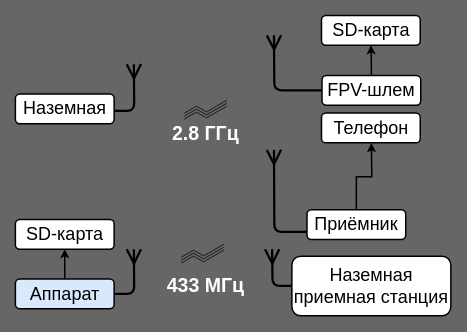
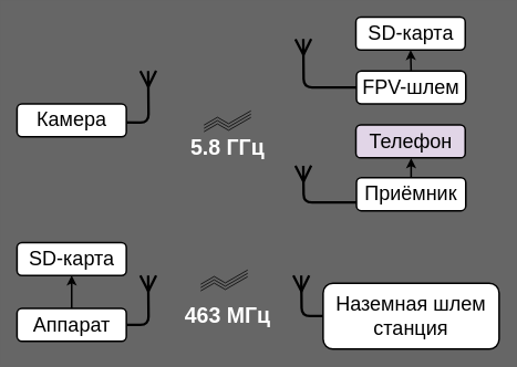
- <mxCell id="16" value="&lt;font color=&quot;#000000&quot;&gt;FPV-шлем&lt;/font&gt;" style="rounded=1;whiteSpace=wrap;html=1;fillColor=#FFFFFF;fontSize=24;fontStyle=0;strokeWidth=2;" parent="1" vertex="1"><mxGeometry x="428.367" y="99.825" width="131.519" height="39.689" as="geometry" /></mxCell>
+ <mxCell id="16" value="&lt;font color=&quot;#000000&quot;&gt;FPV-шлем&lt;/font&gt;" style="rounded=1;whiteSpace=wrap;html=1;fillColor=#FFFFFF;fontSize=24;fontStyle=0;strokeWidth=2;" parent="1" vertex="1"><mxGeometry x="428.367" y="84.825" width="131.519" height="39.689" as="geometry" /></mxCell>
- <mxCell id="23" value="&lt;span style=&quot;color: rgb(0, 0, 0);&quot;&gt;&lt;font&gt;Наземная&lt;/font&gt;&lt;/span&gt;" style="rounded=1;whiteSpace=wrap;html=1;fillColor=#FFFFFF;fontSize=24;fontStyle=0;strokeWidth=2;" parent="1" vertex="1"><mxGeometry x="20" y="124.517" width="131.519" height="39.689" as="geometry" /></mxCell>
+ <mxCell id="23" value="&lt;span style=&quot;color: rgb(0, 0, 0);&quot;&gt;&lt;font&gt;Камера&lt;/font&gt;&lt;/span&gt;" style="rounded=1;whiteSpace=wrap;html=1;fillColor=#FFFFFF;fontSize=24;fontStyle=0;strokeWidth=2;" parent="1" vertex="1"><mxGeometry x="20" y="124.517" width="131.519" height="39.689" as="geometry" /></mxCell>
- <mxCell id="25" value="&lt;span style=&quot;color: rgb(0, 0, 0);&quot;&gt;&lt;font&gt;Телефон&lt;/font&gt;&lt;/span&gt;" style="rounded=1;whiteSpace=wrap;html=1;fillColor=#FFFFFF;fontSize=24;fontStyle=0;strokeWidth=2;" vertex="1" parent="1"><mxGeometry x="427.707" y="150.004" width="131.519" height="39.689" as="geometry" /></mxCell>
+ <mxCell id="25" value="&lt;span style=&quot;color: rgb(0, 0, 0);&quot;&gt;&lt;font&gt;Телефон&lt;/font&gt;&lt;/span&gt;" style="rounded=1;whiteSpace=wrap;html=1;fillColor=#e1d5e7;fontSize=24;fontStyle=0;strokeWidth=2;" vertex="1" parent="1"><mxGeometry x="427.707" y="150.004" width="131.519" height="39.689" as="geometry" /></mxCell>
- <mxCell id="14" value="&lt;b&gt;&lt;font&gt;2.8 ГГц&lt;/font&gt;&lt;/b&gt;" style="text;html=1;align=center;verticalAlign=middle;whiteSpace=wrap;rounded=0;fontColor=#ffffff;fontSize=26;" parent="1" vertex="1"><mxGeometry x="227.16" y="158.05" width="92.91" height="39.69" as="geometry" /></mxCell>
+ <mxCell id="14" value="&lt;b&gt;&lt;font&gt;5.8 ГГц&lt;/font&gt;&lt;/b&gt;" style="text;html=1;align=center;verticalAlign=middle;whiteSpace=wrap;rounded=0;fontColor=#ffffff;fontSize=26;" parent="1" vertex="1"><mxGeometry x="227.16" y="158.05" width="92.91" height="39.69" as="geometry" /></mxCell>
- <mxCell id="21" value="&lt;span style=&quot;color: rgb(0, 0, 0);&quot;&gt;&lt;font&gt;Приёмник&lt;/font&gt;&lt;/span&gt;" style="rounded=1;whiteSpace=wrap;html=1;fillColor=#FFFFFF;fontSize=24;fontStyle=0;strokeWidth=2;" parent="1" vertex="1"><mxGeometry x="408.368" y="278.619" width="131.519" height="39.689" as="geometry" /></mxCell>
+ <mxCell id="21" value="&lt;span style=&quot;color: rgb(0, 0, 0);&quot;&gt;&lt;font&gt;Приёмник&lt;/font&gt;&lt;/span&gt;" style="rounded=1;whiteSpace=wrap;html=1;fillColor=#FFFFFF;fontSize=24;fontStyle=0;strokeWidth=2;" parent="1" vertex="1"><mxGeometry x="428.368" y="213.619" width="131.519" height="39.689" as="geometry" /></mxCell>
- <mxCell id="15" value="&lt;b&gt;&lt;font&gt;433 МГц&lt;/font&gt;&lt;/b&gt;" style="text;html=1;align=center;verticalAlign=middle;whiteSpace=wrap;rounded=0;fontColor=#ffffff;fontSize=26;" parent="1" vertex="1"><mxGeometry x="217" y="360.47" width="113.24" height="39.69" as="geometry" /></mxCell>
+ <mxCell id="15" value="&lt;b&gt;&lt;font&gt;463 МГц&lt;/font&gt;&lt;/b&gt;" style="text;html=1;align=center;verticalAlign=middle;whiteSpace=wrap;rounded=0;fontColor=#ffffff;fontSize=26;" parent="1" vertex="1"><mxGeometry x="217" y="360.47" width="113.24" height="39.69" as="geometry" /></mxCell>
- <mxCell id="13" value="&lt;span style=&quot;color: rgb(0, 0, 0);&quot;&gt;&lt;font&gt;Наземная приемная станция&lt;/font&gt;&lt;/span&gt;" style="rounded=1;whiteSpace=wrap;html=1;fillColor=#FFFFFF;fontSize=24;fontStyle=0;strokeWidth=2;" parent="1" vertex="1"><mxGeometry x="388.254" y="340.623" width="211.746" height="79.377" as="geometry" /></mxCell>
+ <mxCell id="13" value="&lt;span style=&quot;color: rgb(0, 0, 0);&quot;&gt;&lt;font&gt;Наземная шлем станция&lt;/font&gt;&lt;/span&gt;" style="rounded=1;whiteSpace=wrap;html=1;fillColor=#FFFFFF;fontSize=24;fontStyle=0;strokeWidth=2;" parent="1" vertex="1"><mxGeometry x="388.254" y="340.623" width="211.746" height="79.377" as="geometry" /></mxCell>
- <mxCell id="12" value="&lt;span style=&quot;color: rgb(0, 0, 0);&quot;&gt;&lt;font&gt;Аппарат&lt;/font&gt;&lt;/span&gt;" style="rounded=1;whiteSpace=wrap;html=1;fillColor=#dae8fc;fontSize=24;fontStyle=0;strokeWidth=2;" parent="1" vertex="1"><mxGeometry x="20" y="371.051" width="131.519" height="39.689" as="geometry" /></mxCell>
+ <mxCell id="12" value="&lt;span style=&quot;color: rgb(0, 0, 0);&quot;&gt;&lt;font&gt;Аппарат&lt;/font&gt;&lt;/span&gt;" style="rounded=1;whiteSpace=wrap;html=1;fillColor=#FFFFFF;fontSize=24;fontStyle=0;strokeWidth=2;" parent="1" vertex="1"><mxGeometry x="20" y="371.051" width="131.519" height="39.689" as="geometry" /></mxCell>
